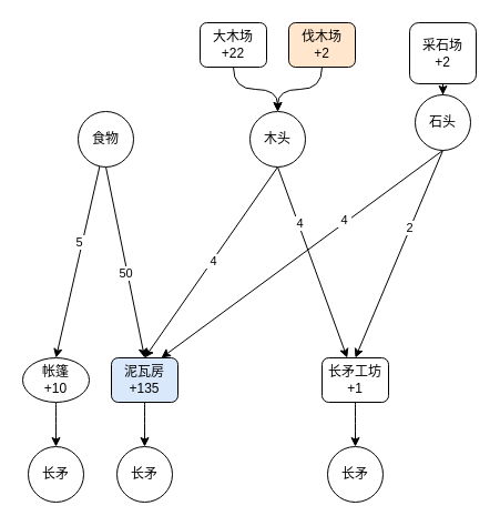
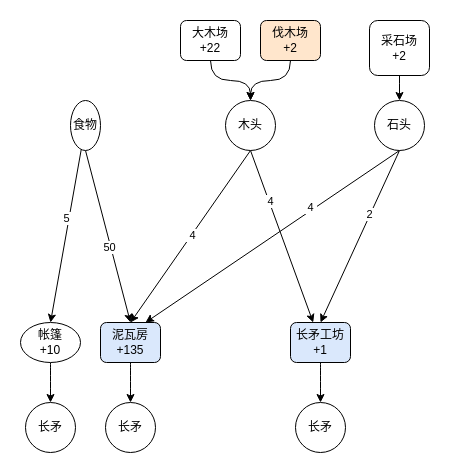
- <mxCell id="22" value="石头" style="ellipse;whiteSpace=wrap;html=1;aspect=fixed;" vertex="1" parent="1"><mxGeometry x="374" y="85" width="50" height="50" as="geometry" /></mxCell>
+ <mxCell id="22" value="石头" style="ellipse;whiteSpace=wrap;html=1;aspect=fixed;" vertex="1" parent="1"><mxGeometry x="374" y="100" width="50" height="50" as="geometry" /></mxCell>
- <mxCell id="15" value="食物" style="ellipse;whiteSpace=wrap;html=1;aspect=fixed;" vertex="1" parent="1"><mxGeometry x="70" y="100" width="50" height="50" as="geometry" /></mxCell>
+ <mxCell id="15" value="食物" style="ellipse;whiteSpace=wrap;html=1;aspect=fixed;" vertex="1" parent="1"><mxGeometry x="70" y="100" width="30" height="50" as="geometry" /></mxCell>
- <mxCell id="24" value="长矛工坊&lt;br&gt;+1" style="rounded=1;whiteSpace=wrap;html=1;" vertex="1" parent="1"><mxGeometry x="290" y="322" width="60" height="40" as="geometry" /></mxCell>
+ <mxCell id="24" value="长矛工坊&lt;br&gt;+1" style="rounded=1;whiteSpace=wrap;html=1;fillColor=#dae8fc;" vertex="1" parent="1"><mxGeometry x="290" y="322" width="60" height="40" as="geometry" /></mxCell>
